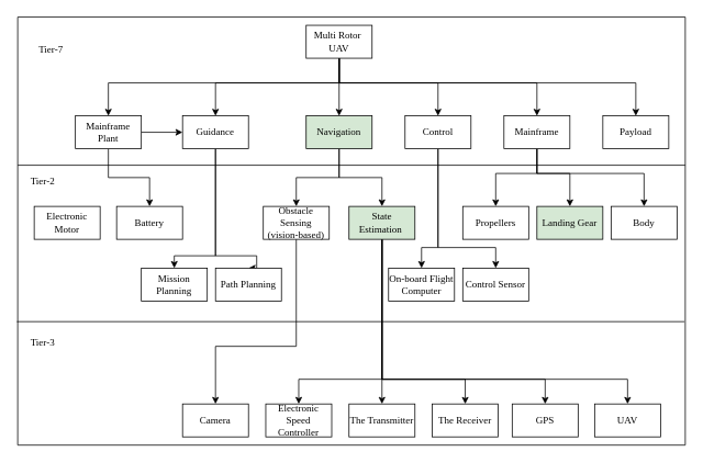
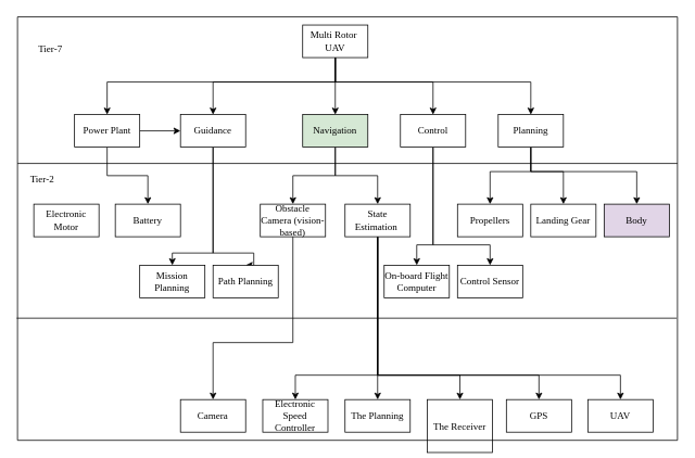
- <mxCell id="7" style="edgeStyle=orthogonalEdgeStyle;rounded=0;orthogonalLoop=1;jettySize=auto;html=1;fontFamily=Times New Roman;" parent="1" source="8" target="38" edge="1"><mxGeometry relative="1" as="geometry"><Array as="points"><mxPoint x="411" y="100" /><mxPoint x="771" y="100" /></Array></mxGeometry></mxCell>
- <mxCell id="11" value="Mainframe Plant" style="rounded=0;whiteSpace=wrap;html=1;fontFamily=Times New Roman;" parent="1" vertex="1"><mxGeometry x="91" y="140" width="80" height="40" as="geometry" /></mxCell>
+ <mxCell id="11" value="Power Plant" style="rounded=0;whiteSpace=wrap;html=1;fontFamily=Times New Roman;" parent="1" vertex="1"><mxGeometry x="91" y="140" width="80" height="40" as="geometry" /></mxCell>
- <mxCell id="18" value="Mainframe" style="rounded=0;whiteSpace=wrap;html=1;fontFamily=Times New Roman;" parent="1" vertex="1"><mxGeometry x="611" y="140" width="80" height="40" as="geometry" /></mxCell>
+ <mxCell id="18" value="Planning" style="rounded=0;whiteSpace=wrap;html=1;fontFamily=Times New Roman;" parent="1" vertex="1"><mxGeometry x="611" y="140" width="80" height="40" as="geometry" /></mxCell>
- <mxCell id="38" value="Payload" style="rounded=0;whiteSpace=wrap;html=1;fontFamily=Times New Roman;" parent="1" vertex="1"><mxGeometry x="731" y="140" width="80" height="40" as="geometry" /></mxCell>
- <mxCell id="28" value="Obstacle Sensing (vision-based)" style="rounded=0;whiteSpace=wrap;html=1;fontFamily=Times New Roman;" parent="1" vertex="1"><mxGeometry x="319" y="250" width="80" height="40" as="geometry" /></mxCell>
+ <mxCell id="28" value="Obstacle Camera (vision-based)" style="rounded=0;whiteSpace=wrap;html=1;fontFamily=Times New Roman;" parent="1" vertex="1"><mxGeometry x="319" y="250" width="80" height="40" as="geometry" /></mxCell>
- <mxCell id="34" value="State Estimation&amp;nbsp;" style="rounded=0;whiteSpace=wrap;html=1;fontFamily=Times New Roman;fillColor=#d5e8d4;" parent="1" vertex="1"><mxGeometry x="423" y="250" width="80" height="40" as="geometry" /></mxCell>
+ <mxCell id="34" value="State Estimation&amp;nbsp;" style="rounded=0;whiteSpace=wrap;html=1;fontFamily=Times New Roman;" parent="1" vertex="1"><mxGeometry x="423" y="250" width="80" height="40" as="geometry" /></mxCell>
- <mxCell id="40" value="Landing Gear" style="rounded=0;whiteSpace=wrap;html=1;fontFamily=Times New Roman;fillColor=#d5e8d4;" parent="1" vertex="1"><mxGeometry x="651" y="250" width="80" height="40" as="geometry" /></mxCell>
+ <mxCell id="40" value="Landing Gear" style="rounded=0;whiteSpace=wrap;html=1;fontFamily=Times New Roman;" parent="1" vertex="1"><mxGeometry x="651" y="250" width="80" height="40" as="geometry" /></mxCell>
- <mxCell id="41" value="Body" style="rounded=0;whiteSpace=wrap;html=1;fontFamily=Times New Roman;" parent="1" vertex="1"><mxGeometry x="741" y="250" width="80" height="40" as="geometry" /></mxCell>
+ <mxCell id="41" value="Body" style="rounded=0;whiteSpace=wrap;html=1;fontFamily=Times New Roman;fillColor=#e1d5e7;" parent="1" vertex="1"><mxGeometry x="741" y="250" width="80" height="40" as="geometry" /></mxCell>
- <mxCell id="56" value="Tier-3" style="text;html=1;align=center;verticalAlign=middle;resizable=0;points=[];autosize=1;fontFamily=Times New Roman;" parent="1" vertex="1"><mxGeometry x="31" y="406" width="40" height="20" as="geometry" /></mxCell>
- <mxCell id="43" value="The Transmitter" style="rounded=0;whiteSpace=wrap;html=1;fontFamily=Times New Roman;" parent="1" vertex="1"><mxGeometry x="423" y="490" width="80" height="40" as="geometry" /></mxCell>
+ <mxCell id="43" value="The Planning" style="rounded=0;whiteSpace=wrap;html=1;fontFamily=Times New Roman;" parent="1" vertex="1"><mxGeometry x="423" y="490" width="80" height="40" as="geometry" /></mxCell>
- <mxCell id="44" value="The Receiver" style="rounded=0;whiteSpace=wrap;html=1;fontFamily=Times New Roman;" parent="1" vertex="1"><mxGeometry x="524" y="490" width="80" height="40" as="geometry" /></mxCell>
+ <mxCell id="44" value="The Receiver" style="rounded=0;whiteSpace=wrap;html=1;fontFamily=Times New Roman;" parent="1" vertex="1"><mxGeometry x="524" y="490" width="80" height="65" as="geometry" /></mxCell>
